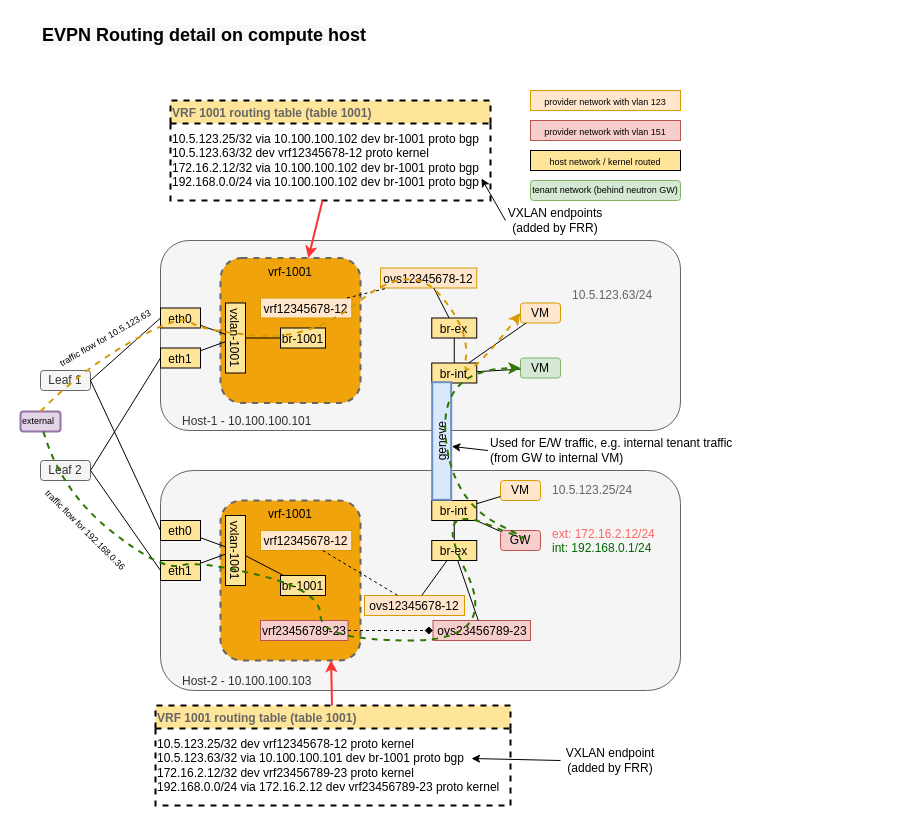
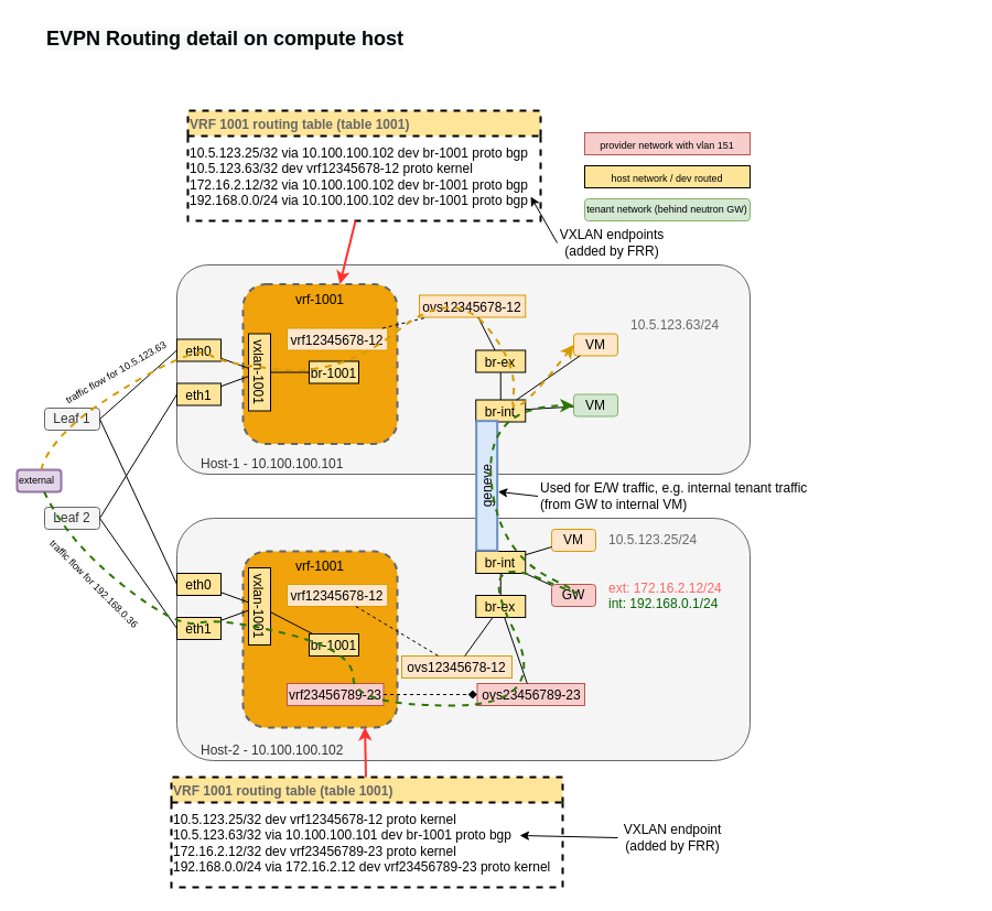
- <mxCell id="66" value="provider network with vlan 123" style="rounded=0;whiteSpace=wrap;html=1;align=center;verticalAlign=bottom;fillColor=#ffe6cc;strokeColor=#d79b00;fontSize=9;" parent="1" vertex="1"><mxGeometry x="530" y="90" width="150" height="20" as="geometry" /></mxCell>
- <mxCell id="68" value="host network / kernel routed" style="rounded=0;whiteSpace=wrap;html=1;align=center;verticalAlign=bottom;fillColor=#FFE599;fontSize=9;" parent="1" vertex="1"><mxGeometry x="530" y="150" width="150" height="20" as="geometry" /></mxCell>
+ <mxCell id="68" value="host network / dev routed" style="rounded=0;whiteSpace=wrap;html=1;align=center;verticalAlign=bottom;fillColor=#FFE599;fontSize=9;" parent="1" vertex="1"><mxGeometry x="530" y="150" width="150" height="20" as="geometry" /></mxCell>
- <mxCell id="73" value="external" style="rounded=1;whiteSpace=wrap;html=1;labelBackgroundColor=none;fontSize=9;strokeWidth=2;align=left;verticalAlign=middle;fillColor=#e1d5e7;strokeColor=#9673a6;" parent="1" vertex="1"><mxGeometry x="20" y="411" width="40" height="20" as="geometry" /></mxCell>
+ <mxCell id="73" value="external" style="rounded=1;whiteSpace=wrap;html=1;labelBackgroundColor=none;fontSize=9;strokeWidth=2;align=left;verticalAlign=middle;fillColor=#e1d5e7;strokeColor=#9673a6;" parent="1" vertex="1"><mxGeometry x="15" y="426" width="40" height="20" as="geometry" /></mxCell>
- <mxCell id="2" value="&amp;nbsp; &amp;nbsp; &amp;nbsp; Host-2 - 10.100.100.103" style="rounded=1;whiteSpace=wrap;html=1;verticalAlign=bottom;align=left;fillColor=#f5f5f5;strokeColor=#666666;fontColor=#333333;" parent="1" vertex="1"><mxGeometry x="160" y="470" width="520" height="220" as="geometry" /></mxCell>
+ <mxCell id="2" value="&amp;nbsp; &amp;nbsp; &amp;nbsp; Host-2 - 10.100.100.102" style="rounded=1;whiteSpace=wrap;html=1;verticalAlign=bottom;align=left;fillColor=#f5f5f5;strokeColor=#666666;fontColor=#333333;" parent="1" vertex="1"><mxGeometry x="160" y="470" width="520" height="220" as="geometry" /></mxCell>
